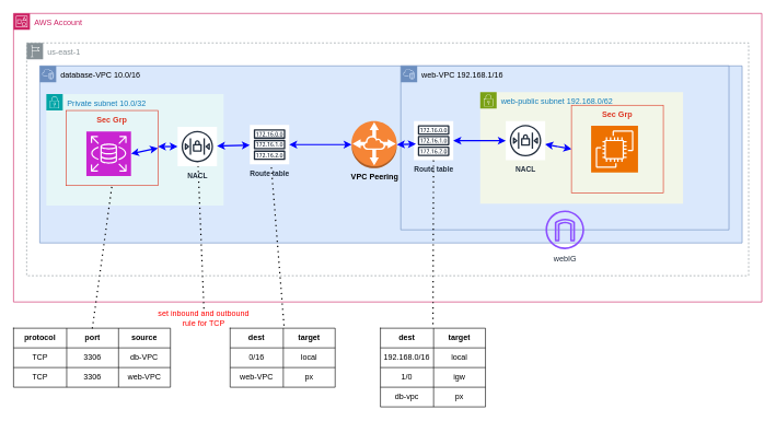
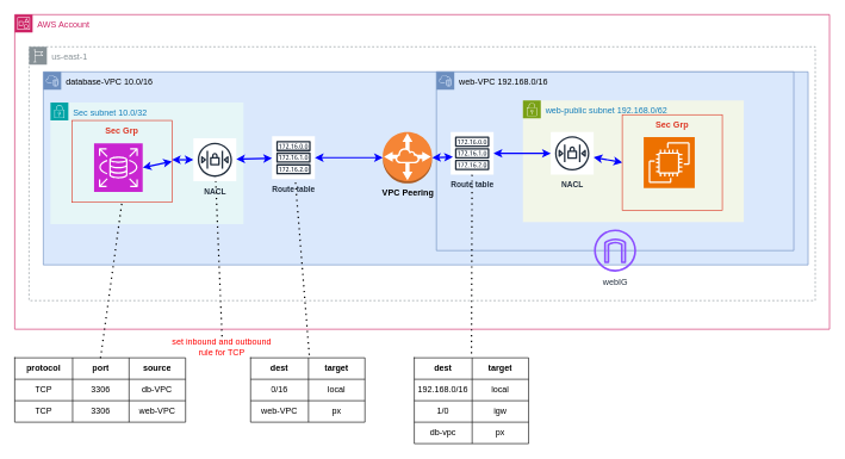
- <mxCell id="12" value="web-VPC 192.168.1/16" style="points=[[0,0],[0.25,0],[0.5,0],[0.75,0],[1,0],[1,0.25],[1,0.5],[1,0.75],[1,1],[0.75,1],[0.5,1],[0.25,1],[0,1],[0,0.75],[0,0.5],[0,0.25]];outlineConnect=0;html=1;whiteSpace=wrap;fontSize=12;fontStyle=0;container=1;pointerEvents=0;collapsible=0;recursiveResize=0;shape=mxgraph.aws4.group;grIcon=mxgraph.aws4.group_vpc2;strokeColor=#6c8ebf;fillColor=#dae8fc;verticalAlign=top;align=left;spacingLeft=30;dashed=0;" vertex="1" parent="1"><mxGeometry x="610" y="100" width="500" height="250" as="geometry" /></mxCell>
+ <mxCell id="12" value="web-VPC 192.168.0/16" style="points=[[0,0],[0.25,0],[0.5,0],[0.75,0],[1,0],[1,0.25],[1,0.5],[1,0.75],[1,1],[0.75,1],[0.5,1],[0.25,1],[0,1],[0,0.75],[0,0.5],[0,0.25]];outlineConnect=0;html=1;whiteSpace=wrap;fontSize=12;fontStyle=0;container=1;pointerEvents=0;collapsible=0;recursiveResize=0;shape=mxgraph.aws4.group;grIcon=mxgraph.aws4.group_vpc2;strokeColor=#6c8ebf;fillColor=#dae8fc;verticalAlign=top;align=left;spacingLeft=30;dashed=0;" vertex="1" parent="1"><mxGeometry x="610" y="100" width="500" height="250" as="geometry" /></mxCell>
- <mxCell id="3" value="Private subnet 10.0/32" style="points=[[0,0],[0.25,0],[0.5,0],[0.75,0],[1,0],[1,0.25],[1,0.5],[1,0.75],[1,1],[0.75,1],[0.5,1],[0.25,1],[0,1],[0,0.75],[0,0.5],[0,0.25]];outlineConnect=0;gradientColor=none;html=1;whiteSpace=wrap;fontSize=12;fontStyle=0;container=1;pointerEvents=0;collapsible=0;recursiveResize=0;shape=mxgraph.aws4.group;grIcon=mxgraph.aws4.group_security_group;grStroke=0;strokeColor=#00A4A6;fillColor=#E6F6F7;verticalAlign=top;align=left;spacingLeft=30;fontColor=#147EBA;dashed=0;movable=1;resizable=1;rotatable=1;deletable=1;editable=1;locked=0;connectable=1;" vertex="1" parent="2"><mxGeometry x="10" y="43" width="270" height="170" as="geometry" /></mxCell>
+ <mxCell id="3" value="Sec subnet 10.0/32" style="points=[[0,0],[0.25,0],[0.5,0],[0.75,0],[1,0],[1,0.25],[1,0.5],[1,0.75],[1,1],[0.75,1],[0.5,1],[0.25,1],[0,1],[0,0.75],[0,0.5],[0,0.25]];outlineConnect=0;gradientColor=none;html=1;whiteSpace=wrap;fontSize=12;fontStyle=0;container=1;pointerEvents=0;collapsible=0;recursiveResize=0;shape=mxgraph.aws4.group;grIcon=mxgraph.aws4.group_security_group;grStroke=0;strokeColor=#00A4A6;fillColor=#E6F6F7;verticalAlign=top;align=left;spacingLeft=30;fontColor=#147EBA;dashed=0;movable=1;resizable=1;rotatable=1;deletable=1;editable=1;locked=0;connectable=1;" vertex="1" parent="2"><mxGeometry x="10" y="43" width="270" height="170" as="geometry" /></mxCell>
